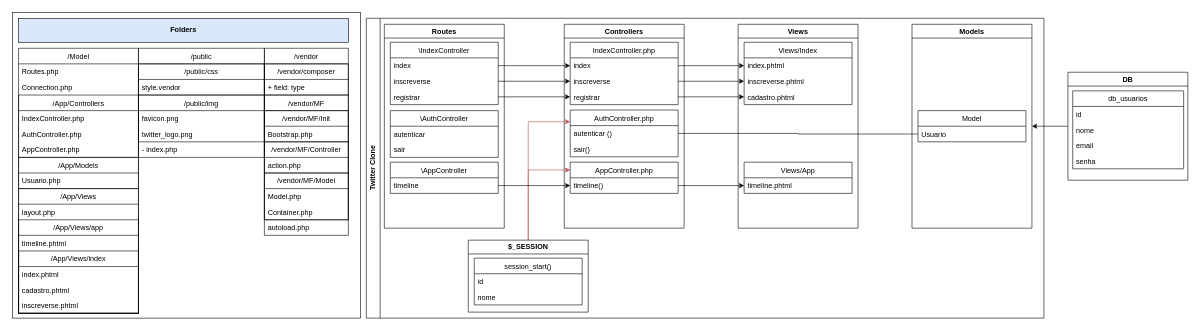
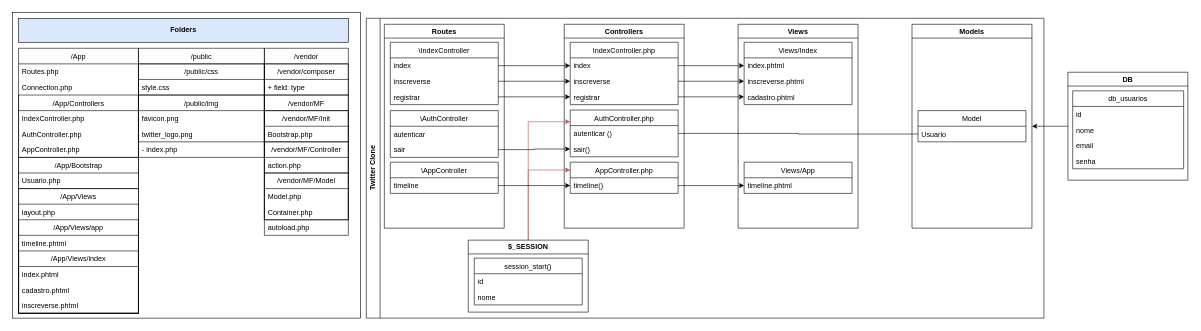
- <mxCell id="57" value="/Model" style="swimlane;fontStyle=0;childLayout=stackLayout;horizontal=1;startSize=26;fillColor=none;horizontalStack=0;resizeParent=1;resizeParentMax=0;resizeLast=0;collapsible=1;marginBottom=0;" vertex="1" parent="1"><mxGeometry x="30" y="80" width="200" height="442" as="geometry"><mxRectangle x="-170" y="640" width="120" height="30" as="alternateBounds" /></mxGeometry></mxCell>
+ <mxCell id="57" value="/App" style="swimlane;fontStyle=0;childLayout=stackLayout;horizontal=1;startSize=26;fillColor=none;horizontalStack=0;resizeParent=1;resizeParentMax=0;resizeLast=0;collapsible=1;marginBottom=0;" vertex="1" parent="1"><mxGeometry x="30" y="80" width="200" height="442" as="geometry"><mxRectangle x="-170" y="640" width="120" height="30" as="alternateBounds" /></mxGeometry></mxCell>
- <mxCell id="76" value="style.vendor" style="text;strokeColor=none;fillColor=none;align=left;verticalAlign=top;spacingLeft=4;spacingRight=4;overflow=hidden;rotatable=0;points=[[0,0.5],[1,0.5]];portConstraint=eastwest;" vertex="1" parent="75"><mxGeometry y="26" width="210" height="26" as="geometry" /></mxCell>
+ <mxCell id="76" value="style.css" style="text;strokeColor=none;fillColor=none;align=left;verticalAlign=top;spacingLeft=4;spacingRight=4;overflow=hidden;rotatable=0;points=[[0,0.5],[1,0.5]];portConstraint=eastwest;" vertex="1" parent="75"><mxGeometry y="26" width="210" height="26" as="geometry" /></mxCell>
+ <mxCell id="45" style="edgeStyle=orthogonalEdgeStyle;rounded=0;orthogonalLoop=1;jettySize=auto;html=1;entryX=0;entryY=0.5;entryDx=0;entryDy=0;" edge="1" parent="2" source="10" target="20"><mxGeometry relative="1" as="geometry" /></mxCell>
- <mxCell id="64" value="/App/Models" style="swimlane;fontStyle=0;childLayout=stackLayout;horizontal=1;startSize=26;fillColor=none;horizontalStack=0;resizeParent=1;resizeParentMax=0;resizeLast=0;collapsible=1;marginBottom=0;" vertex="1" parent="57"><mxGeometry y="182" width="200" height="52" as="geometry"><mxRectangle y="182" width="200" height="30" as="alternateBounds" /></mxGeometry></mxCell>
+ <mxCell id="64" value="/App/Bootstrap" style="swimlane;fontStyle=0;childLayout=stackLayout;horizontal=1;startSize=26;fillColor=none;horizontalStack=0;resizeParent=1;resizeParentMax=0;resizeLast=0;collapsible=1;marginBottom=0;" vertex="1" parent="57"><mxGeometry y="182" width="200" height="52" as="geometry"><mxRectangle y="182" width="200" height="30" as="alternateBounds" /></mxGeometry></mxCell>
